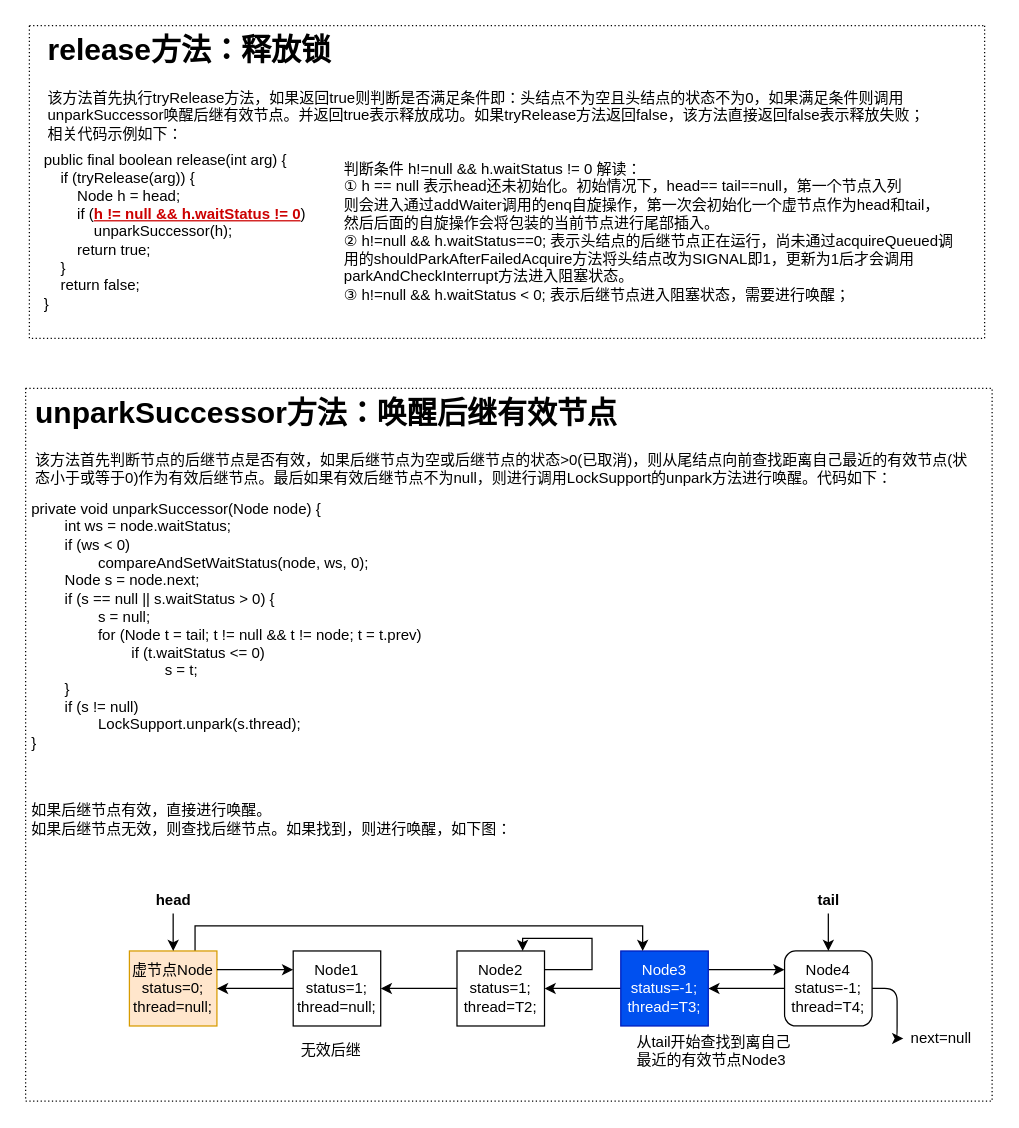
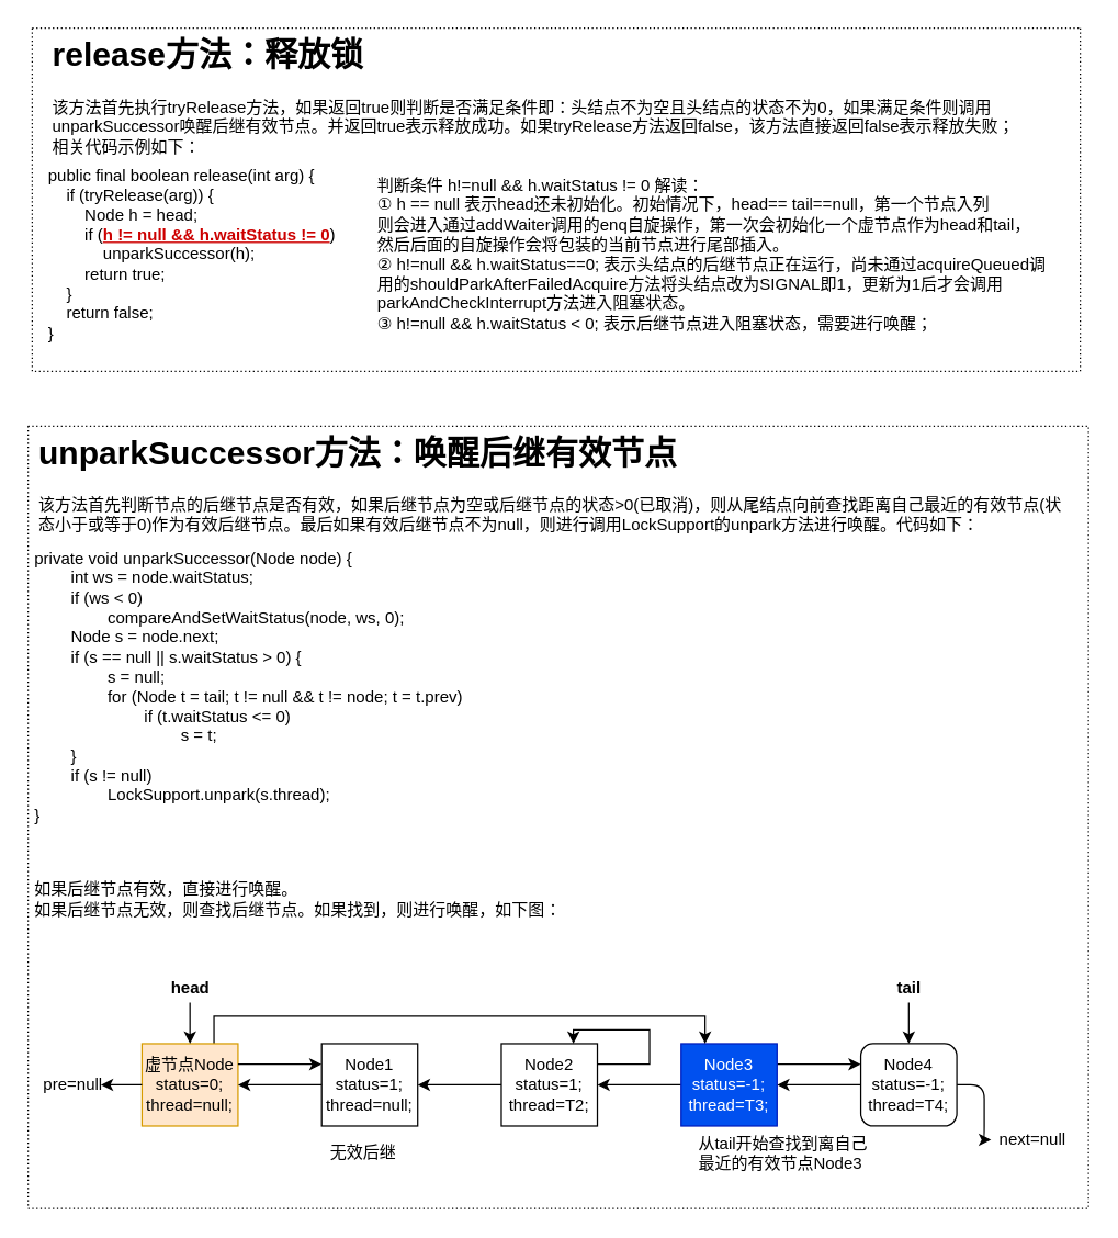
+ <mxCell id="25" value="pre=null" style="text;html=1;strokeColor=none;fillColor=none;align=center;verticalAlign=middle;whiteSpace=wrap;rounded=0;sketch=0;" vertex="1" parent="1"><mxGeometry x="33" y="780" width="40" height="20" as="geometry" /></mxCell>
+ <mxCell id="26" style="edgeStyle=orthogonalEdgeStyle;curved=0;rounded=1;sketch=0;orthogonalLoop=1;jettySize=auto;html=1;" edge="1" parent="1" source="22" target="25"><mxGeometry relative="1" as="geometry"><mxPoint x="-174" y="-140" as="targetPoint" /></mxGeometry></mxCell>
